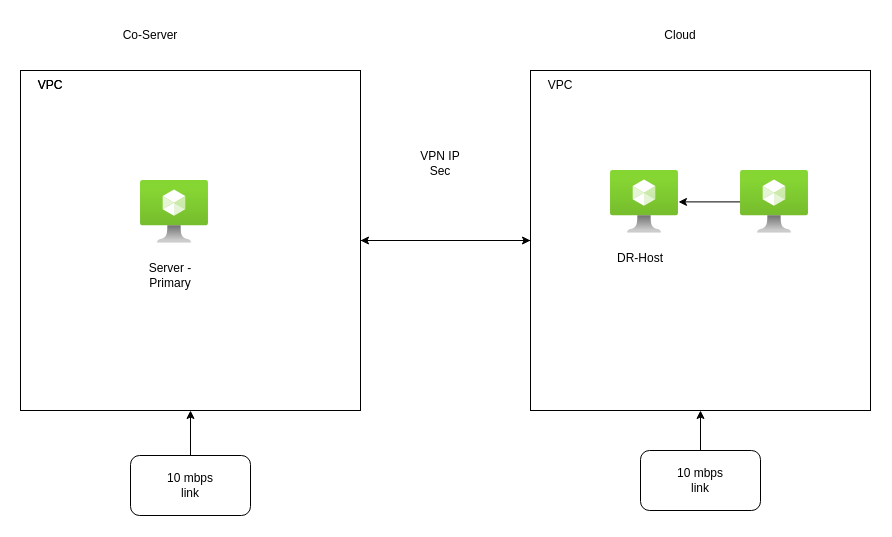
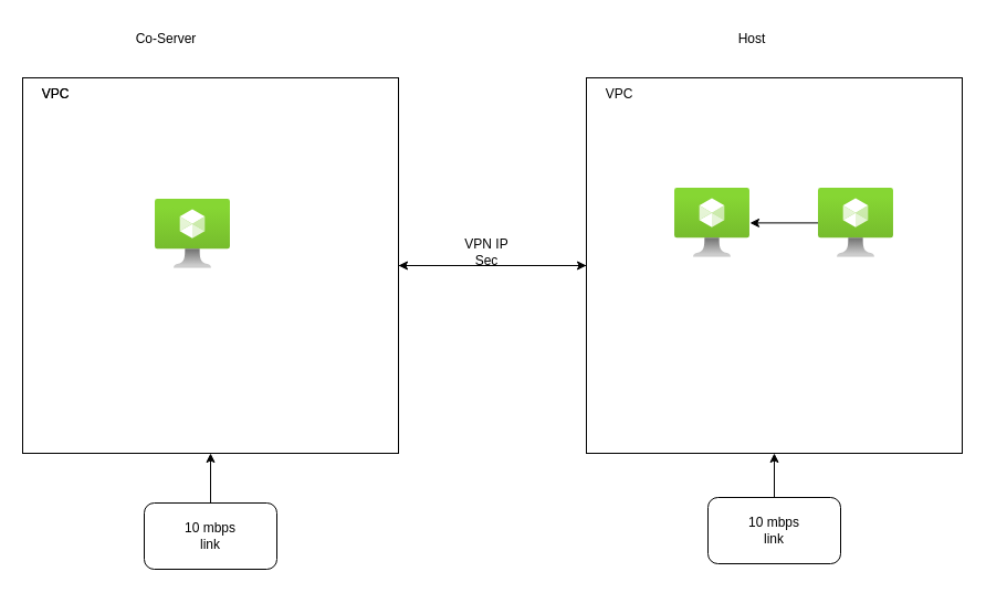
- <mxCell id="22" value="Cloud" style="text;html=1;strokeColor=none;fillColor=none;align=center;verticalAlign=middle;whiteSpace=wrap;rounded=0;" vertex="1" parent="1"><mxGeometry x="650" y="20" width="60" height="30" as="geometry" /></mxCell>
+ <mxCell id="22" value="Host" style="text;html=1;strokeColor=none;fillColor=none;align=center;verticalAlign=middle;whiteSpace=wrap;rounded=0;" vertex="1" parent="1"><mxGeometry x="650" y="20" width="60" height="30" as="geometry" /></mxCell>
- <mxCell id="11" value="VPN IP Sec" style="text;html=1;strokeColor=none;fillColor=none;align=center;verticalAlign=middle;whiteSpace=wrap;rounded=0;" vertex="1" parent="1"><mxGeometry x="410" y="147.8" width="60" height="30" as="geometry" /></mxCell>
+ <mxCell id="11" value="VPN IP Sec" style="text;html=1;strokeColor=none;fillColor=none;align=center;verticalAlign=middle;whiteSpace=wrap;rounded=0;" vertex="1" parent="1"><mxGeometry x="410" y="212.8" width="60" height="30" as="geometry" /></mxCell>
- <mxCell id="12" value="DR-Host" style="text;html=1;strokeColor=none;fillColor=none;align=center;verticalAlign=middle;whiteSpace=wrap;rounded=0;" vertex="1" parent="1"><mxGeometry x="610" y="242.8" width="60" height="30" as="geometry" /></mxCell>
- <mxCell id="10" value="Server -Primary" style="text;html=1;strokeColor=none;fillColor=none;align=center;verticalAlign=middle;whiteSpace=wrap;rounded=0;" vertex="1" parent="1"><mxGeometry x="140" y="260" width="60" height="30" as="geometry" /></mxCell>
